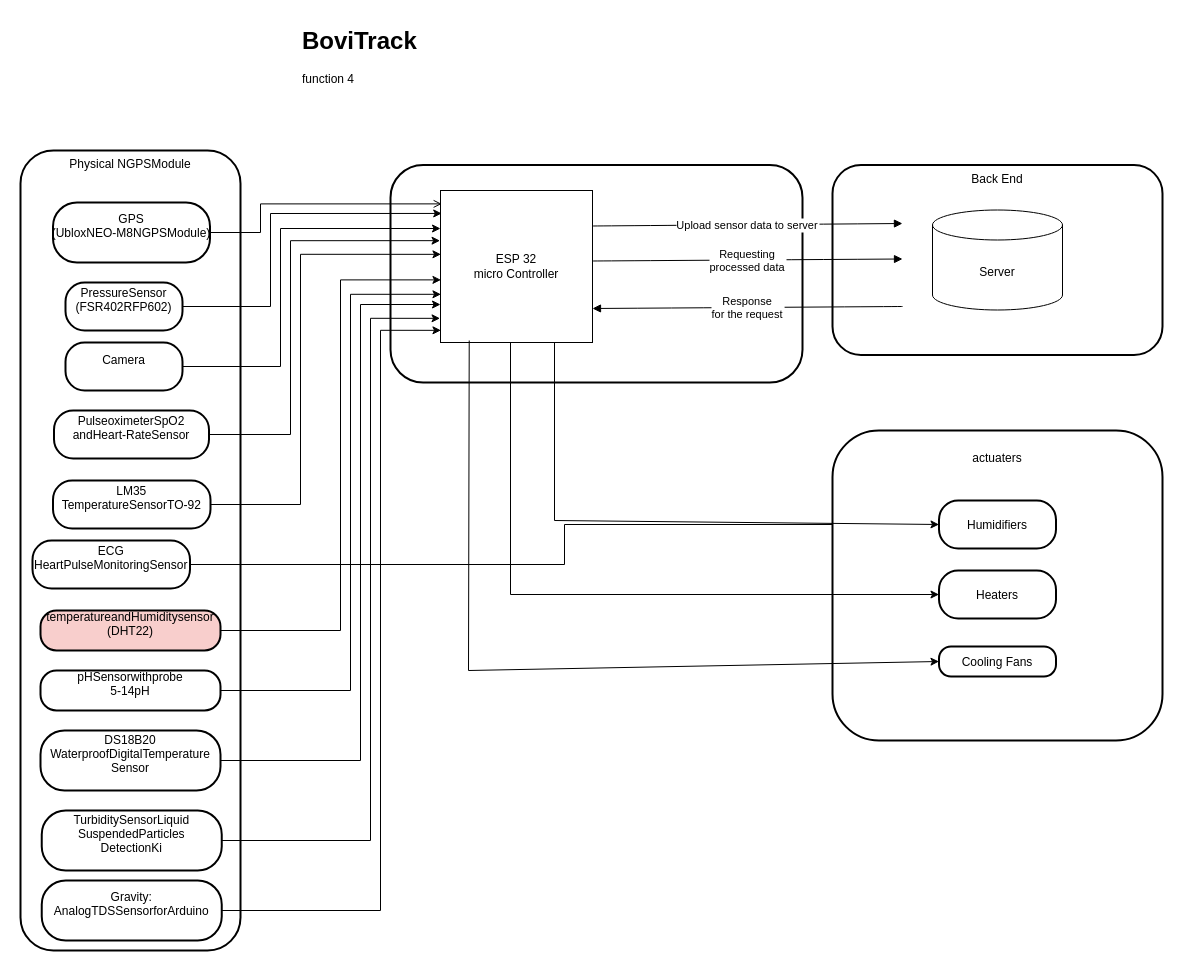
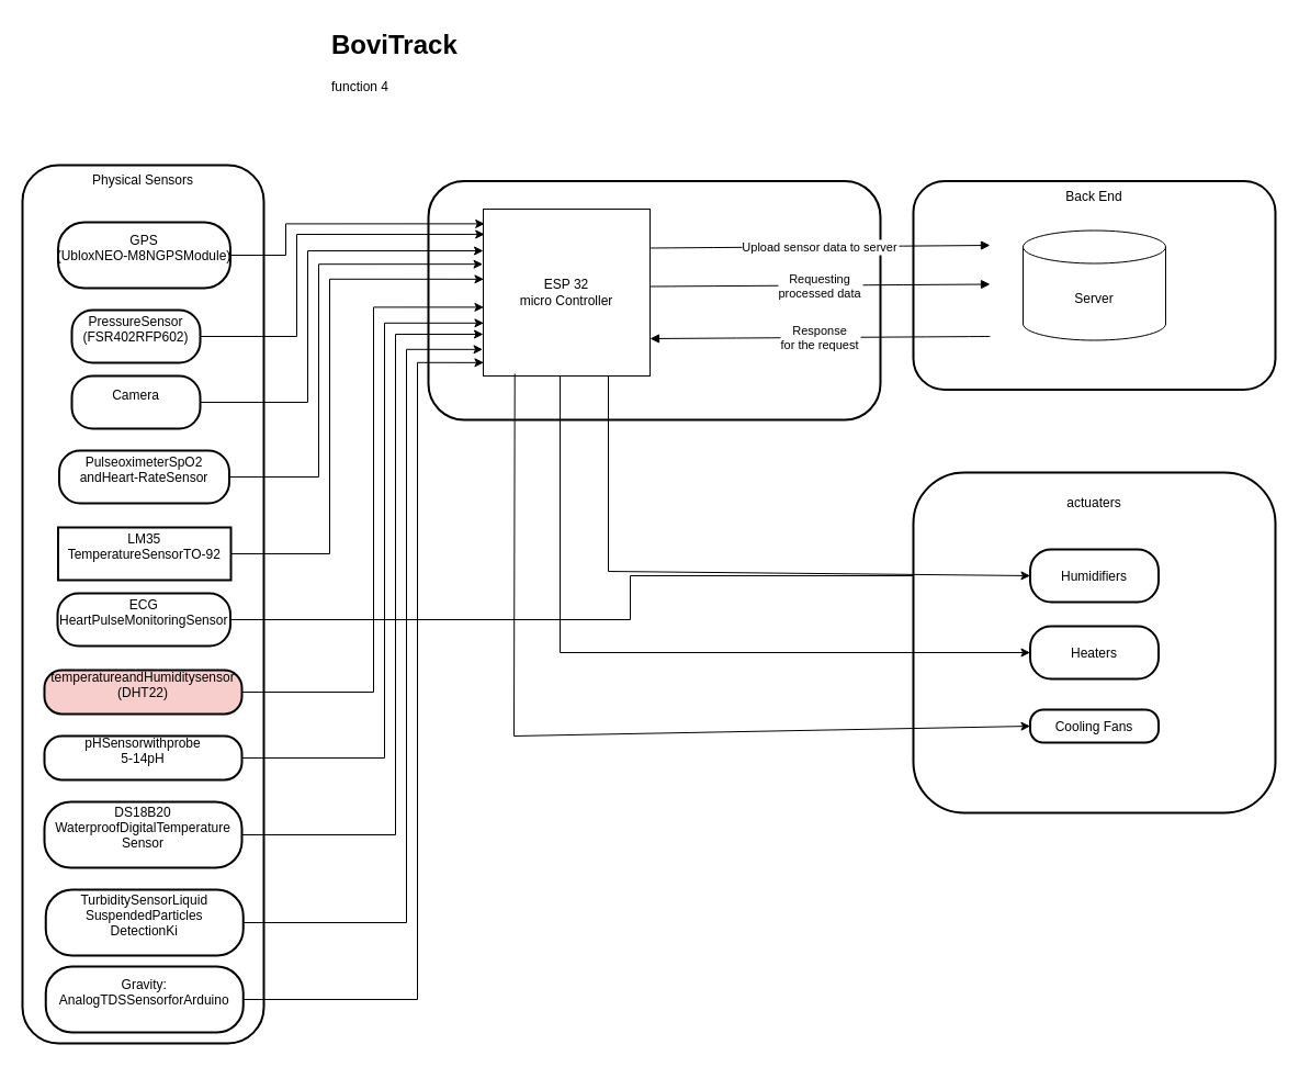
- <mxCell id="4" value="Physical NGPSModule" style="strokeWidth=2;rounded=1;align=center;whiteSpace=wrap;labelPosition=center;verticalLabelPosition=middle;verticalAlign=top;horizontal=1;" parent="1" vertex="1"><mxGeometry x="20" y="150" width="220" height="800" as="geometry" /></mxCell>
+ <mxCell id="4" value="Physical Sensors" style="strokeWidth=2;rounded=1;align=center;whiteSpace=wrap;labelPosition=center;verticalLabelPosition=middle;verticalAlign=top;horizontal=1;" parent="1" vertex="1"><mxGeometry x="20" y="150" width="220" height="800" as="geometry" /></mxCell>
- <mxCell id="32" style="edgeStyle=orthogonalEdgeStyle;rounded=0;orthogonalLoop=1;jettySize=auto;html=1;entryX=0.008;entryY=0.088;entryDx=0;entryDy=0;entryPerimeter=0;endArrow=open;" parent="1" source="5" target="7" edge="1"><mxGeometry relative="1" as="geometry"><Array as="points"><mxPoint x="260" y="232" /><mxPoint x="260" y="203" /></Array></mxGeometry></mxCell>
+ <mxCell id="32" style="edgeStyle=orthogonalEdgeStyle;rounded=0;orthogonalLoop=1;jettySize=auto;html=1;entryX=0.008;entryY=0.088;entryDx=0;entryDy=0;entryPerimeter=0;" parent="1" source="5" target="7" edge="1"><mxGeometry relative="1" as="geometry"><Array as="points"><mxPoint x="260" y="232" /><mxPoint x="260" y="203" /></Array></mxGeometry></mxCell>
- <mxCell id="16" value="&#10;LM35&#10;TemperatureSensorTO-92&#10;&#10;" style="rounded=1;arcSize=40;strokeWidth=2;" parent="1" vertex="1"><mxGeometry x="52.5" y="480" width="157.5" height="48" as="geometry" /></mxCell>
+ <mxCell id="16" value="&#10;LM35&#10;TemperatureSensorTO-92&#10;&#10;" style="arcSize=40;strokeWidth=2;rounded=0;" parent="1" vertex="1"><mxGeometry x="52.5" y="480" width="157.5" height="48" as="geometry" /></mxCell>
- <mxCell id="18" value="&#10;ECG&#10;HeartPulseMonitoringSensor&#10;&#10;" style="rounded=1;arcSize=40;strokeWidth=2;" parent="1" vertex="1"><mxGeometry x="32" y="540" width="157.5" height="48" as="geometry" /></mxCell>
+ <mxCell id="18" value="&#10;ECG&#10;HeartPulseMonitoringSensor&#10;&#10;" style="rounded=1;arcSize=40;strokeWidth=2;" parent="1" vertex="1"><mxGeometry x="52" y="540" width="157.5" height="48" as="geometry" /></mxCell>
